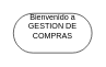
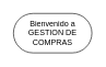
- <mxCell id="3" value="Bienvenido a GESTION DE COMPRAS" style="text;html=1;strokeColor=none;fillColor=none;align=center;verticalAlign=middle;whiteSpace=wrap;rounded=0;" vertex="1" parent="1"><mxGeometry x="30" y="25" width="100" height="30" as="geometry" /></mxCell>
+ <mxCell id="3" value="Bienvenido a GESTION DE COMPRAS" style="text;html=1;strokeColor=none;fillColor=none;align=center;verticalAlign=middle;whiteSpace=wrap;rounded=0;" vertex="1" parent="1"><mxGeometry x="30" y="35" width="100" height="30" as="geometry" /></mxCell>
